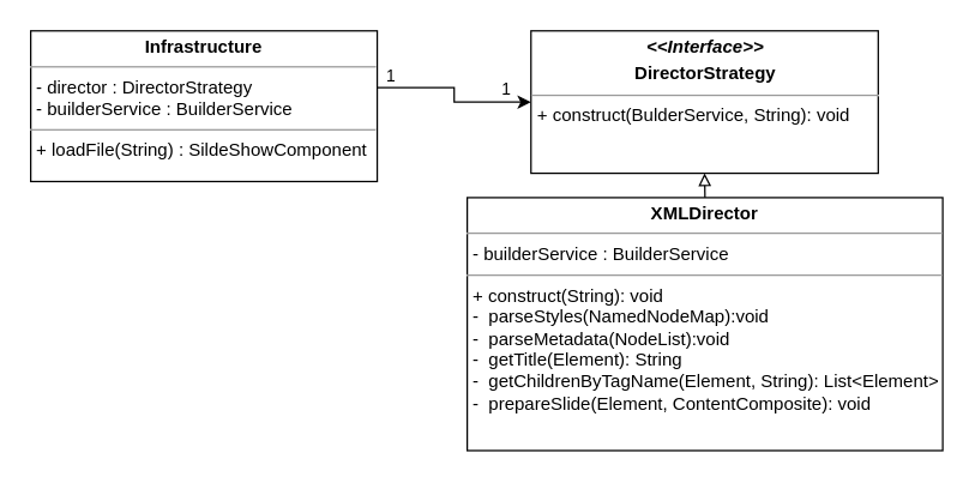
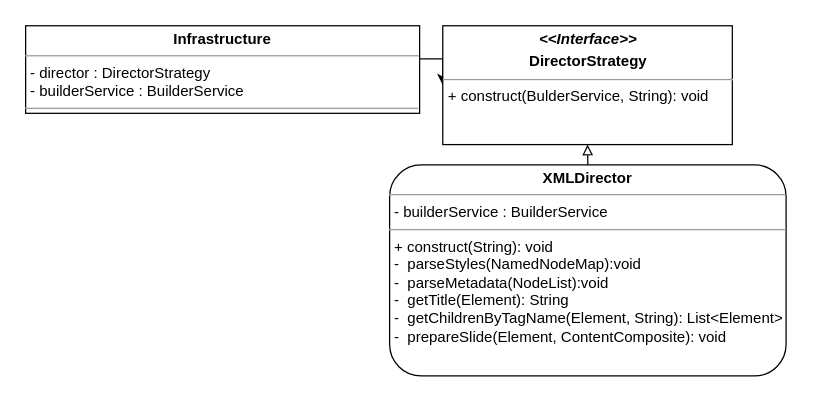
- <mxCell id="5" value="&lt;p style=&quot;margin:0px;margin-top:4px;text-align:center;&quot;&gt;&lt;b&gt;Infrastructure&lt;/b&gt;&lt;/p&gt;&lt;hr size=&quot;1&quot;&gt;&lt;p style=&quot;margin:0px;margin-left:4px;&quot;&gt;- director : DirectorStrategy&lt;br&gt;&lt;/p&gt;&lt;p style=&quot;margin:0px;margin-left:4px;&quot;&gt;- builderService : BuilderService&lt;br style=&quot;padding: 0px; margin: 0px;&quot;&gt;&lt;/p&gt;&lt;hr size=&quot;1&quot;&gt;&lt;p style=&quot;margin:0px;margin-left:4px;&quot;&gt;&lt;span style=&quot;background-color: initial;&quot;&gt;+ loadFile(String) : SildeShowComponent&lt;/span&gt;&lt;/p&gt;&lt;p style=&quot;margin:0px;margin-left:4px;&quot;&gt;&lt;br&gt;&lt;/p&gt;&lt;p style=&quot;margin:0px;margin-left:4px;&quot;&gt;&lt;br&gt;&lt;/p&gt;" style="verticalAlign=top;align=left;overflow=fill;fontSize=12;fontFamily=Helvetica;html=1;" vertex="1" parent="1"><mxGeometry x="20" y="20" width="231" height="100.5" as="geometry" /></mxCell>
+ <mxCell id="5" value="&lt;p style=&quot;margin:0px;margin-top:4px;text-align:center;&quot;&gt;&lt;b&gt;Infrastructure&lt;/b&gt;&lt;/p&gt;&lt;hr size=&quot;1&quot;&gt;&lt;p style=&quot;margin:0px;margin-left:4px;&quot;&gt;- director : DirectorStrategy&lt;br&gt;&lt;/p&gt;&lt;p style=&quot;margin:0px;margin-left:4px;&quot;&gt;- builderService : BuilderService&lt;br style=&quot;padding: 0px; margin: 0px;&quot;&gt;&lt;/p&gt;&lt;hr size=&quot;1&quot;&gt;&lt;p style=&quot;margin:0px;margin-left:4px;&quot;&gt;&lt;span style=&quot;background-color: initial;&quot;&gt;+ loadFile(String) : SildeShowComponent&lt;/span&gt;&lt;/p&gt;&lt;p style=&quot;margin:0px;margin-left:4px;&quot;&gt;&lt;br&gt;&lt;/p&gt;&lt;p style=&quot;margin:0px;margin-left:4px;&quot;&gt;&lt;br&gt;&lt;/p&gt;" style="verticalAlign=top;align=left;overflow=fill;fontSize=12;fontFamily=Helvetica;html=1;" vertex="1" parent="1"><mxGeometry x="20" y="20" width="315" height="70" as="geometry" /></mxCell>
- <mxCell id="8" value="&lt;p style=&quot;margin:0px;margin-top:4px;text-align:center;&quot;&gt;&lt;b style=&quot;background-color: initial;&quot;&gt;XMLDirector&lt;/b&gt;&lt;br&gt;&lt;/p&gt;&lt;hr size=&quot;1&quot;&gt;&lt;p style=&quot;margin:0px;margin-left:4px;&quot;&gt;- builderService : BuilderService&lt;/p&gt;&lt;hr size=&quot;1&quot;&gt;&lt;p style=&quot;margin:0px;margin-left:4px;&quot;&gt;&lt;span style=&quot;background-color: initial;&quot;&gt;+ construct(String): void&lt;br&gt;&lt;/span&gt;&lt;/p&gt;&lt;p style=&quot;margin:0px;margin-left:4px;&quot;&gt;&lt;span style=&quot;background-color: initial;&quot;&gt;-&amp;nbsp; parseStyles(NamedNodeMap):void&lt;/span&gt;&lt;/p&gt;&lt;p style=&quot;margin:0px;margin-left:4px;&quot;&gt;&lt;span style=&quot;background-color: initial;&quot;&gt;-&amp;nbsp; parseMetadata(NodeList):void&lt;/span&gt;&lt;/p&gt;&lt;p style=&quot;margin:0px;margin-left:4px;&quot;&gt;&lt;span style=&quot;background-color: initial;&quot;&gt;-&amp;nbsp; getTitle(Element): String&lt;/span&gt;&lt;/p&gt;&lt;p style=&quot;margin:0px;margin-left:4px;&quot;&gt;-&amp;nbsp; getChildrenByTagName(Element, String): List&amp;lt;Element&amp;gt;&lt;/p&gt;&lt;p style=&quot;margin:0px;margin-left:4px;&quot;&gt;-&amp;nbsp; prepareSlide(Element, ContentComposite): void&lt;/p&gt;" style="verticalAlign=top;align=left;overflow=fill;fontSize=12;fontFamily=Helvetica;html=1;" vertex="1" parent="1"><mxGeometry x="311" y="131.25" width="317" height="168.75" as="geometry" /></mxCell>
+ <mxCell id="8" value="&lt;p style=&quot;margin:0px;margin-top:4px;text-align:center;&quot;&gt;&lt;b style=&quot;background-color: initial;&quot;&gt;XMLDirector&lt;/b&gt;&lt;br&gt;&lt;/p&gt;&lt;hr size=&quot;1&quot;&gt;&lt;p style=&quot;margin:0px;margin-left:4px;&quot;&gt;- builderService : BuilderService&lt;/p&gt;&lt;hr size=&quot;1&quot;&gt;&lt;p style=&quot;margin:0px;margin-left:4px;&quot;&gt;&lt;span style=&quot;background-color: initial;&quot;&gt;+ construct(String): void&lt;br&gt;&lt;/span&gt;&lt;/p&gt;&lt;p style=&quot;margin:0px;margin-left:4px;&quot;&gt;&lt;span style=&quot;background-color: initial;&quot;&gt;-&amp;nbsp; parseStyles(NamedNodeMap):void&lt;/span&gt;&lt;/p&gt;&lt;p style=&quot;margin:0px;margin-left:4px;&quot;&gt;&lt;span style=&quot;background-color: initial;&quot;&gt;-&amp;nbsp; parseMetadata(NodeList):void&lt;/span&gt;&lt;/p&gt;&lt;p style=&quot;margin:0px;margin-left:4px;&quot;&gt;&lt;span style=&quot;background-color: initial;&quot;&gt;-&amp;nbsp; getTitle(Element): String&lt;/span&gt;&lt;/p&gt;&lt;p style=&quot;margin:0px;margin-left:4px;&quot;&gt;-&amp;nbsp; getChildrenByTagName(Element, String): List&amp;lt;Element&amp;gt;&lt;/p&gt;&lt;p style=&quot;margin:0px;margin-left:4px;&quot;&gt;-&amp;nbsp; prepareSlide(Element, ContentComposite): void&lt;/p&gt;" style="verticalAlign=top;align=left;overflow=fill;fontSize=12;fontFamily=Helvetica;html=1;rounded=1;" vertex="1" parent="1"><mxGeometry x="311" y="131.25" width="317" height="168.75" as="geometry" /></mxCell>
